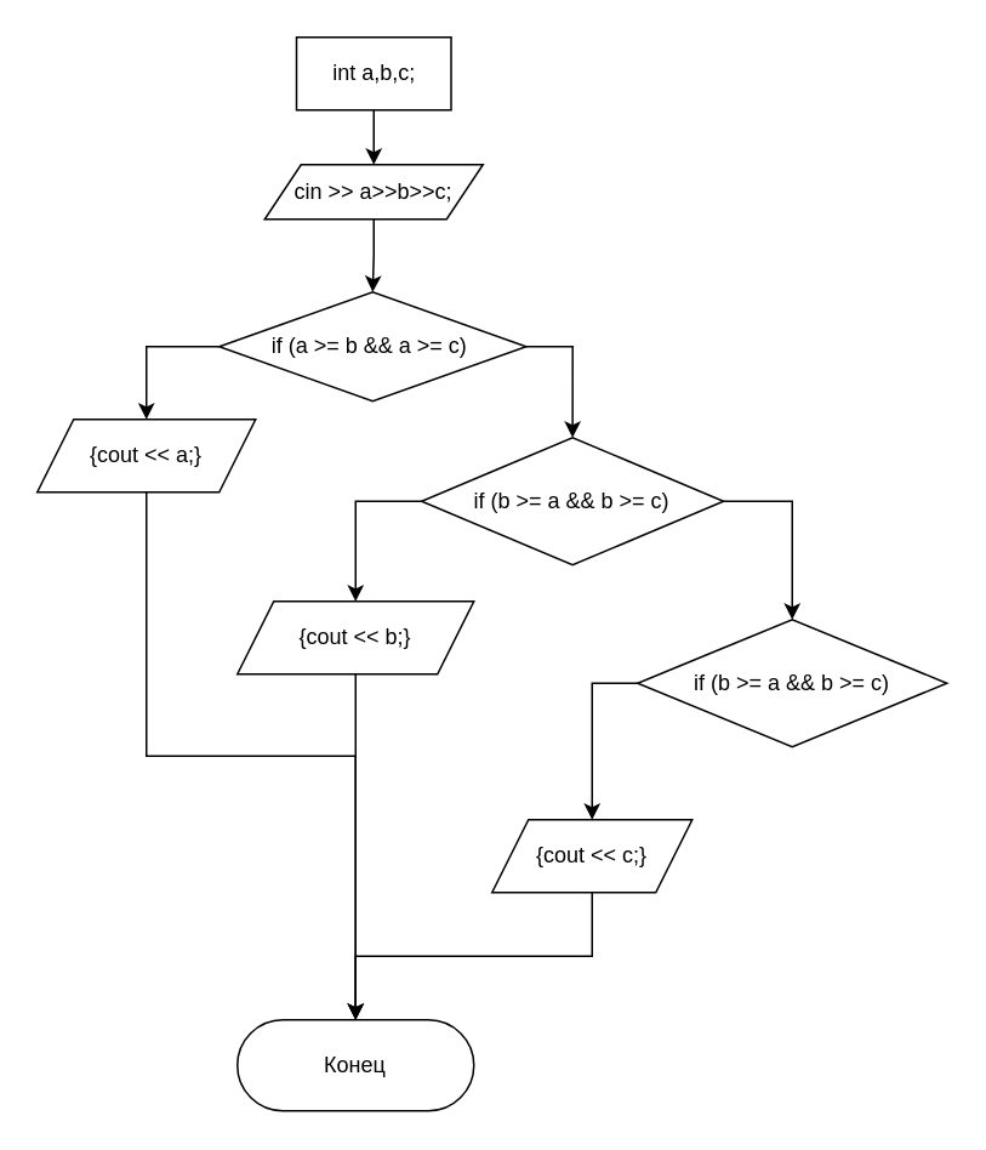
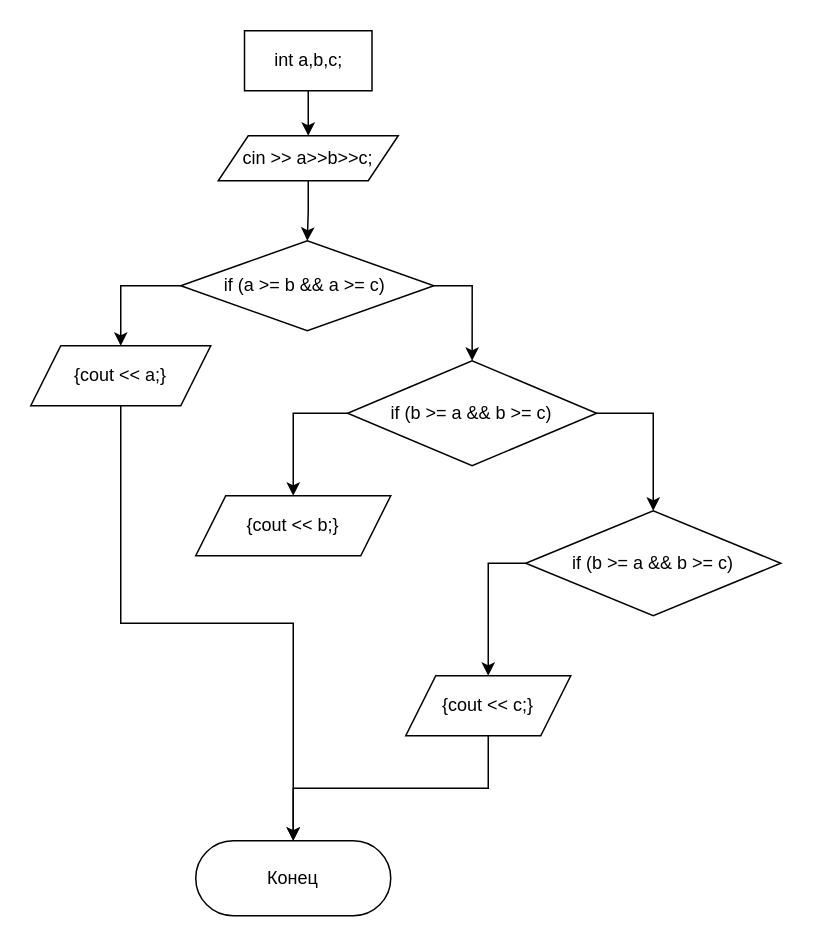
- <mxCell id="14" style="edgeStyle=orthogonalEdgeStyle;rounded=0;orthogonalLoop=1;jettySize=auto;html=1;exitX=0.5;exitY=1;exitDx=0;exitDy=0;entryX=0.5;entryY=0;entryDx=0;entryDy=0;" edge="1" parent="1" source="15" target="20"><mxGeometry relative="1" as="geometry" /></mxCell>
